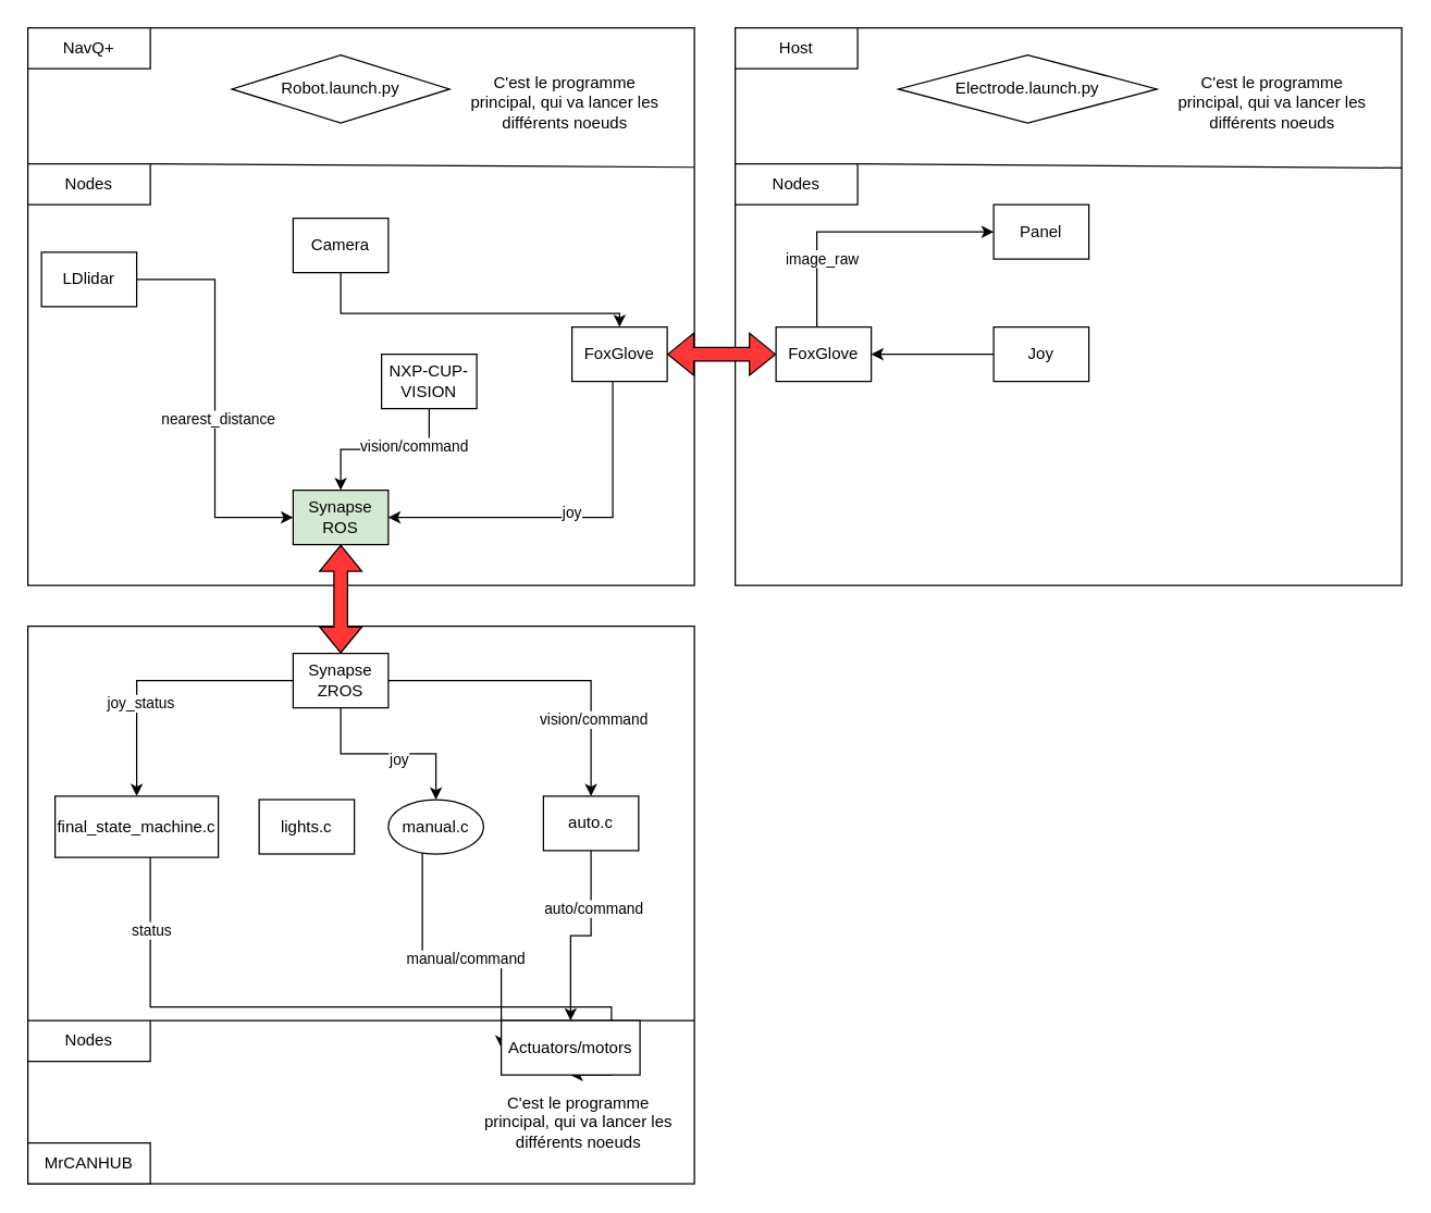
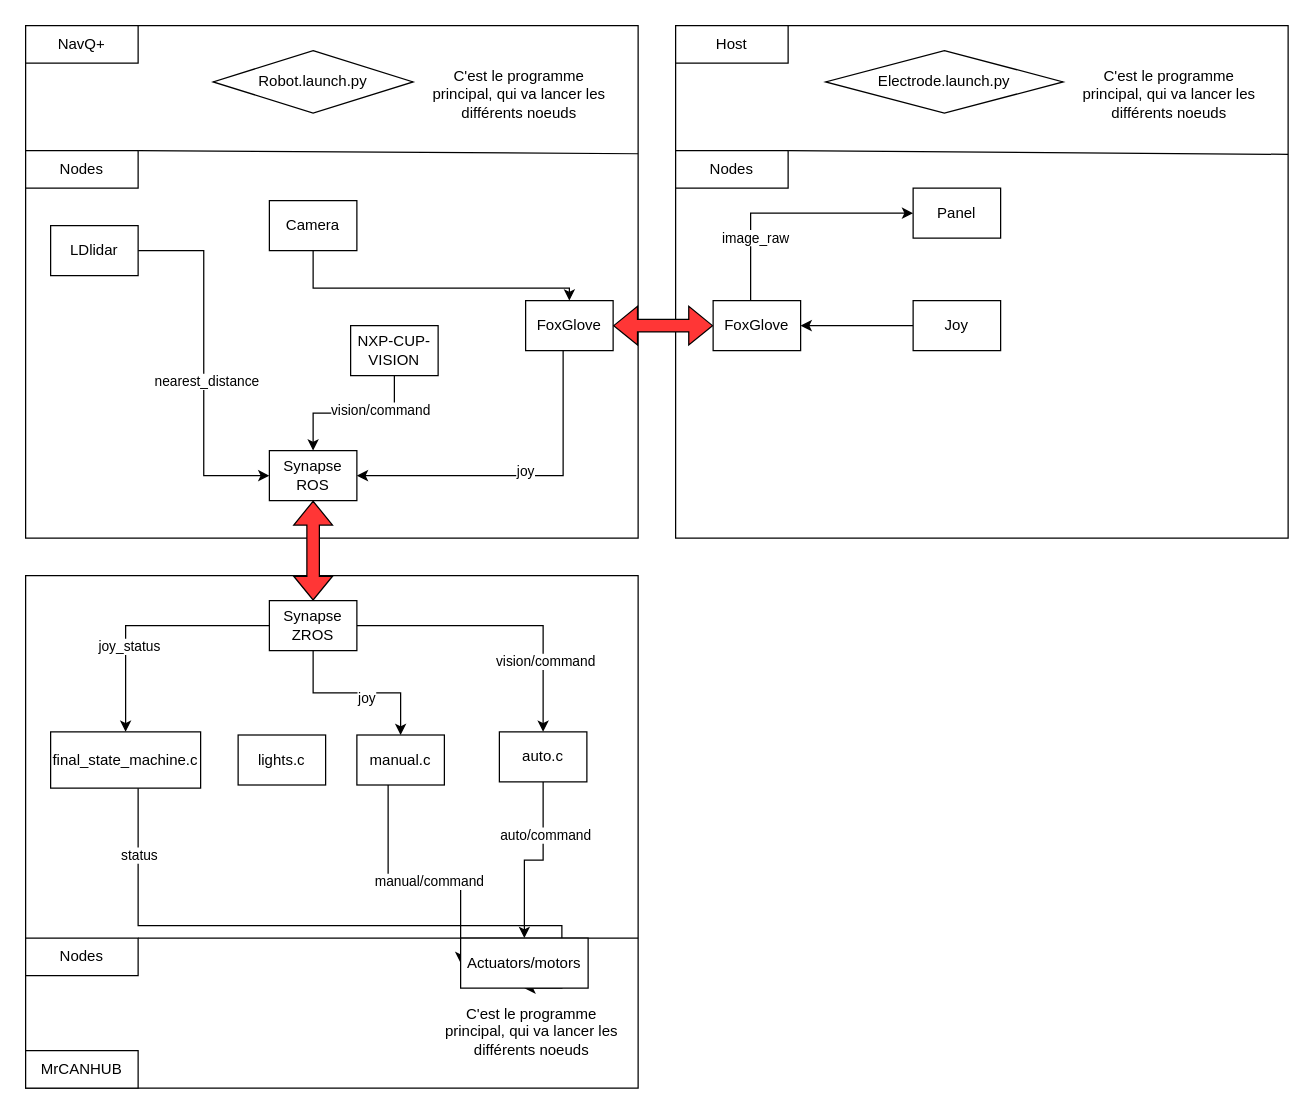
- <mxCell id="8" value="LDlidar" style="rounded=0;whiteSpace=wrap;html=1;" vertex="1" parent="1"><mxGeometry x="30" y="185" width="70" height="40" as="geometry" /></mxCell>
+ <mxCell id="8" value="LDlidar" style="rounded=0;whiteSpace=wrap;html=1;" vertex="1" parent="1"><mxGeometry x="40" y="180" width="70" height="40" as="geometry" /></mxCell>
- <mxCell id="14" value="Synapse ROS" style="rounded=0;whiteSpace=wrap;html=1;fillColor=#d5e8d4;" vertex="1" parent="1"><mxGeometry x="215" y="360" width="70" height="40" as="geometry" /></mxCell>
+ <mxCell id="14" value="Synapse ROS" style="rounded=0;whiteSpace=wrap;html=1;" vertex="1" parent="1"><mxGeometry x="215" y="360" width="70" height="40" as="geometry" /></mxCell>
- <mxCell id="40" value="manual.c" style="ellipse;whiteSpace=wrap;html=1;" vertex="1" parent="1"><mxGeometry x="285" y="587.5" width="70" height="40" as="geometry" /></mxCell>
+ <mxCell id="40" value="manual.c" style="rounded=0;whiteSpace=wrap;html=1;" vertex="1" parent="1"><mxGeometry x="285" y="587.5" width="70" height="40" as="geometry" /></mxCell>
